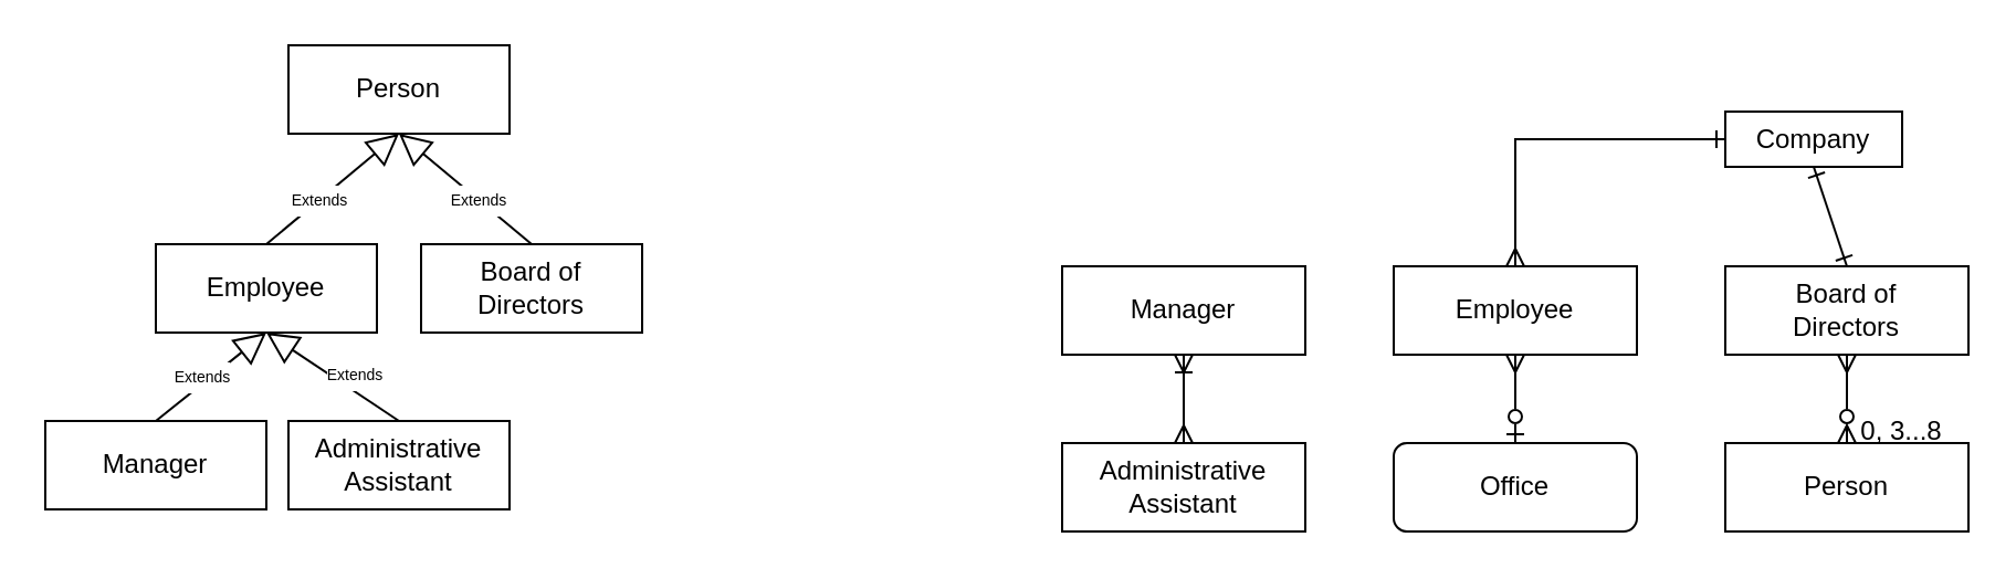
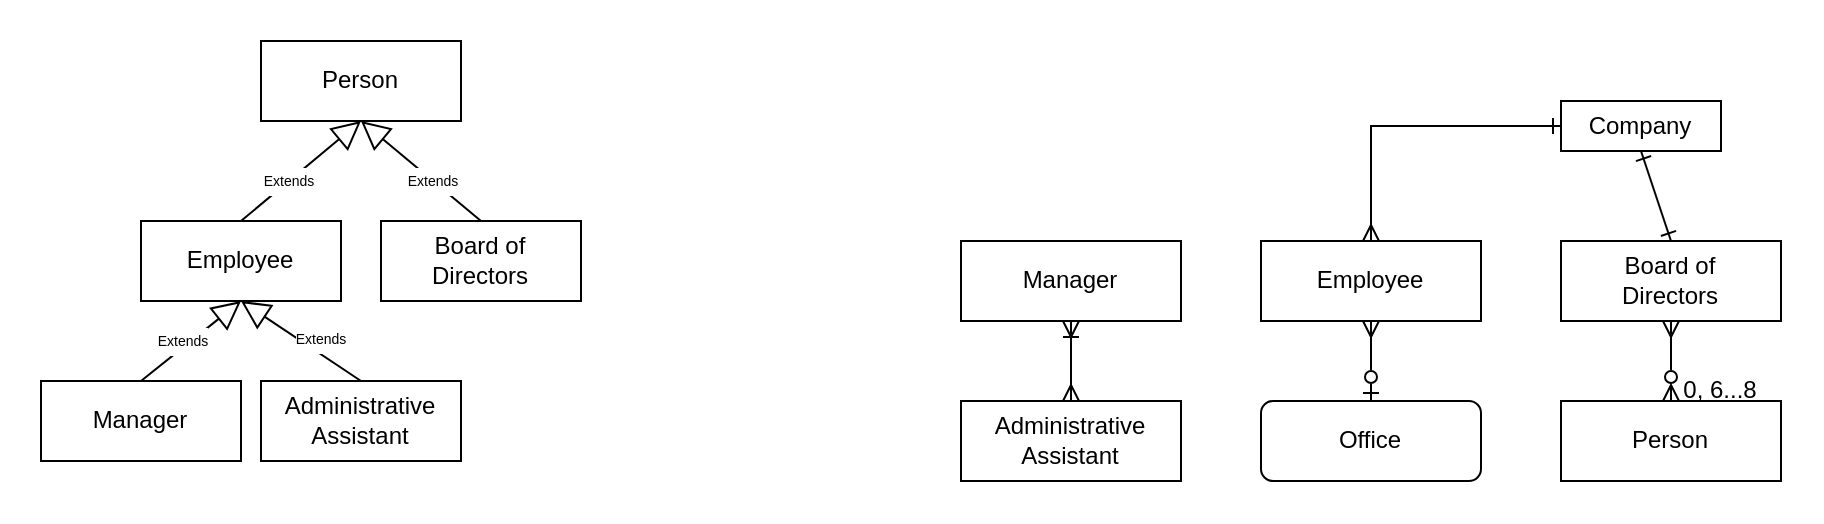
- <mxCell id="14" value="0, 3...8" style="text;html=1;strokeColor=none;fillColor=none;align=center;verticalAlign=middle;whiteSpace=wrap;rounded=0;" vertex="1" parent="1"><mxGeometry x="830" y="190" width="60" height="10" as="geometry" /></mxCell>
+ <mxCell id="14" value="0, 6...8" style="text;html=1;strokeColor=none;fillColor=none;align=center;verticalAlign=middle;whiteSpace=wrap;rounded=0;" vertex="1" parent="1"><mxGeometry x="830" y="190" width="60" height="10" as="geometry" /></mxCell>
